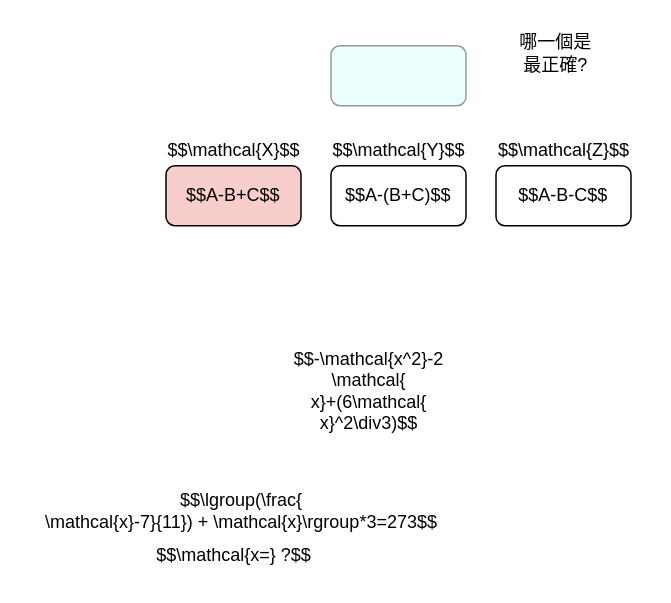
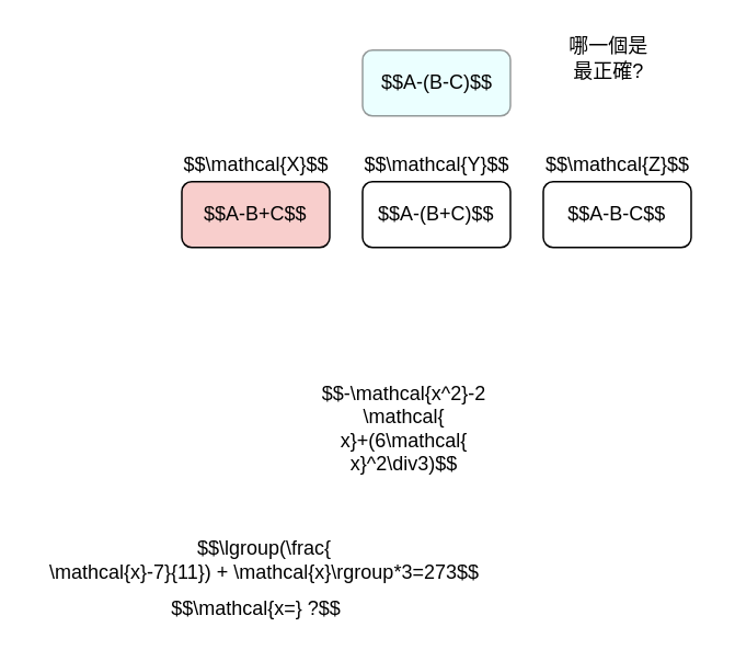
+ <mxCell id="3" value="$$A-(B-C)$$" style="text;html=1;align=center;verticalAlign=middle;resizable=0;points=[];autosize=1;strokeColor=none;fillColor=none;gradientColor=#ffffff;opacity=0;" vertex="1" parent="1"><mxGeometry x="225" y="40" width="80" height="20" as="geometry" /></mxCell>
